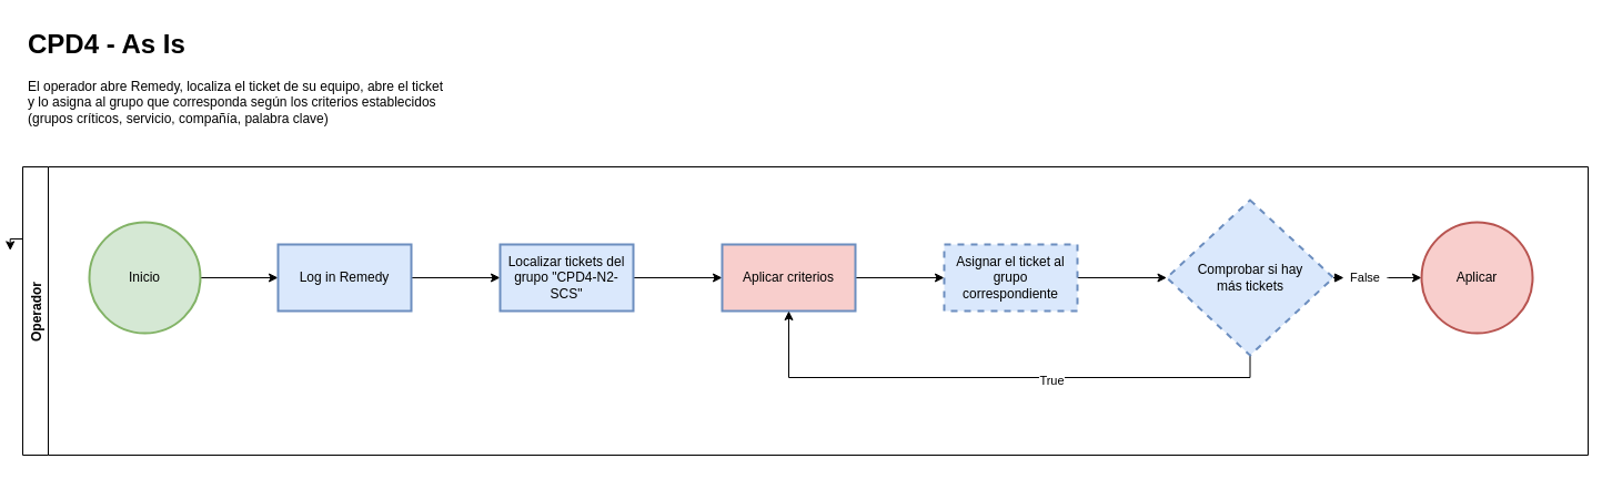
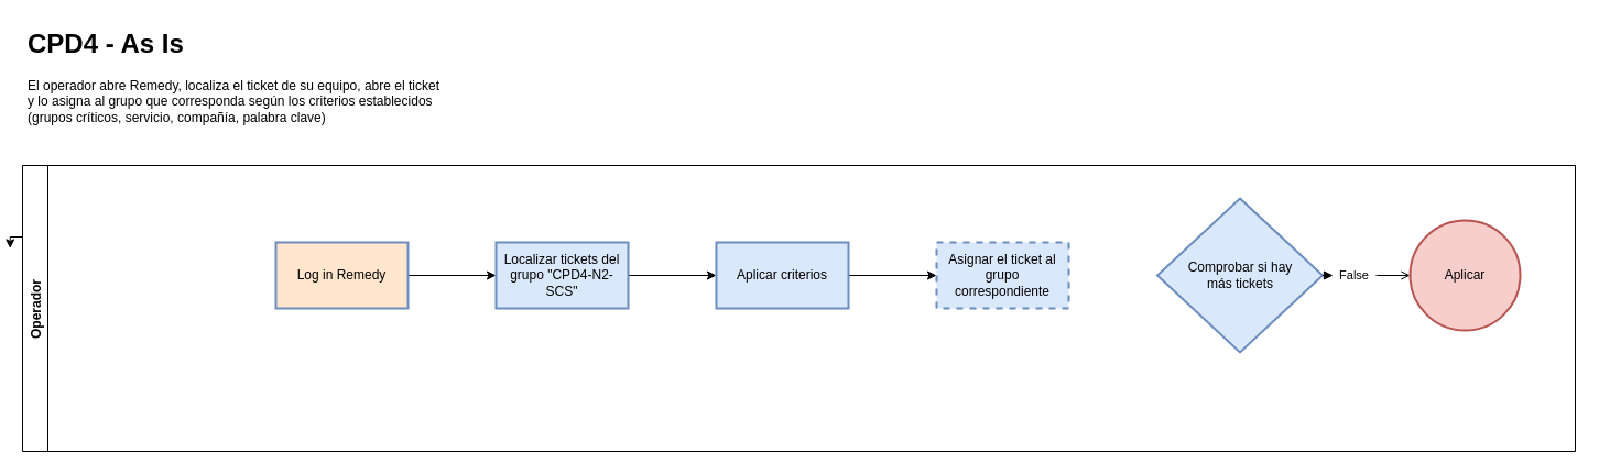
- <mxCell id="4" value="Inicio" style="strokeWidth=2;html=1;shape=mxgraph.flowchart.start_2;whiteSpace=wrap;fillColor=#d5e8d4;strokeColor=#82b366;" vertex="1" parent="2"><mxGeometry x="60" y="50" width="100" height="100" as="geometry" /></mxCell>
- <mxCell id="3" value="" style="edgeStyle=orthogonalEdgeStyle;rounded=0;orthogonalLoop=1;jettySize=auto;html=1;" edge="1" parent="2" source="4" target="6"><mxGeometry relative="1" as="geometry" /></mxCell>
- <mxCell id="6" value="Log in Remedy" style="whiteSpace=wrap;html=1;fillColor=#dae8fc;strokeColor=#6c8ebf;strokeWidth=2;" vertex="1" parent="2"><mxGeometry x="230" y="70" width="120" height="60" as="geometry" /></mxCell>
+ <mxCell id="6" value="Log in Remedy" style="whiteSpace=wrap;html=1;fillColor=#ffe6cc;strokeColor=#6c8ebf;strokeWidth=2;" vertex="1" parent="2"><mxGeometry x="230" y="70" width="120" height="60" as="geometry" /></mxCell>
- <mxCell id="10" value="Aplicar criterios" style="whiteSpace=wrap;html=1;fillColor=#f8cecc;strokeColor=#6c8ebf;strokeWidth=2;" vertex="1" parent="2"><mxGeometry x="630" y="70" width="120" height="60" as="geometry" /></mxCell>
+ <mxCell id="10" value="Aplicar criterios" style="whiteSpace=wrap;html=1;fillColor=#dae8fc;strokeColor=#6c8ebf;strokeWidth=2;" vertex="1" parent="2"><mxGeometry x="630" y="70" width="120" height="60" as="geometry" /></mxCell>
- <mxCell id="11" value="" style="edgeStyle=orthogonalEdgeStyle;rounded=0;orthogonalLoop=1;jettySize=auto;html=1;" edge="1" parent="2" source="12" target="16"><mxGeometry relative="1" as="geometry" /></mxCell>
- <mxCell id="16" value="Comprobar si hay&lt;br&gt;más tickets" style="rhombus;whiteSpace=wrap;html=1;fillColor=#dae8fc;strokeColor=#6c8ebf;strokeWidth=2;dashed=1;" vertex="1" parent="2"><mxGeometry x="1030.5" y="30" width="150" height="140" as="geometry" /></mxCell>
+ <mxCell id="16" value="Comprobar si hay&lt;br&gt;más tickets" style="rhombus;whiteSpace=wrap;html=1;fillColor=#dae8fc;strokeColor=#6c8ebf;strokeWidth=2;" vertex="1" parent="2"><mxGeometry x="1030.5" y="30" width="150" height="140" as="geometry" /></mxCell>
- <mxCell id="15" style="edgeStyle=orthogonalEdgeStyle;rounded=0;orthogonalLoop=1;jettySize=auto;html=1;exitX=1;exitY=0.5;exitDx=0;exitDy=0;entryX=0;entryY=0.5;entryDx=0;entryDy=0;entryPerimeter=0;startArrow=none;" edge="1" parent="2" source="18" target="17"><mxGeometry relative="1" as="geometry"><Array as="points"><mxPoint x="1230" y="100" /><mxPoint x="1230" y="100" /></Array></mxGeometry></mxCell>
+ <mxCell id="15" style="edgeStyle=orthogonalEdgeStyle;rounded=0;orthogonalLoop=1;jettySize=auto;html=1;exitX=1;exitY=0.5;exitDx=0;exitDy=0;entryX=0;entryY=0.5;entryDx=0;entryDy=0;entryPerimeter=0;startArrow=none;endArrow=open;" edge="1" parent="2" source="18" target="17"><mxGeometry relative="1" as="geometry"><Array as="points"><mxPoint x="1230" y="100" /><mxPoint x="1230" y="100" /></Array></mxGeometry></mxCell>
- <mxCell id="13" style="edgeStyle=orthogonalEdgeStyle;rounded=0;orthogonalLoop=1;jettySize=auto;html=1;exitX=0.5;exitY=1;exitDx=0;exitDy=0;entryX=0.5;entryY=1;entryDx=0;entryDy=0;" edge="1" parent="2" source="16" target="10"><mxGeometry relative="1" as="geometry" /></mxCell>
- <mxCell id="14" value="True" style="edgeLabel;html=1;align=center;verticalAlign=middle;resizable=0;points=[];" vertex="1" connectable="0" parent="13"><mxGeometry x="-0.191" y="2" relative="1" as="geometry"><mxPoint x="1" as="offset" /></mxGeometry></mxCell>
